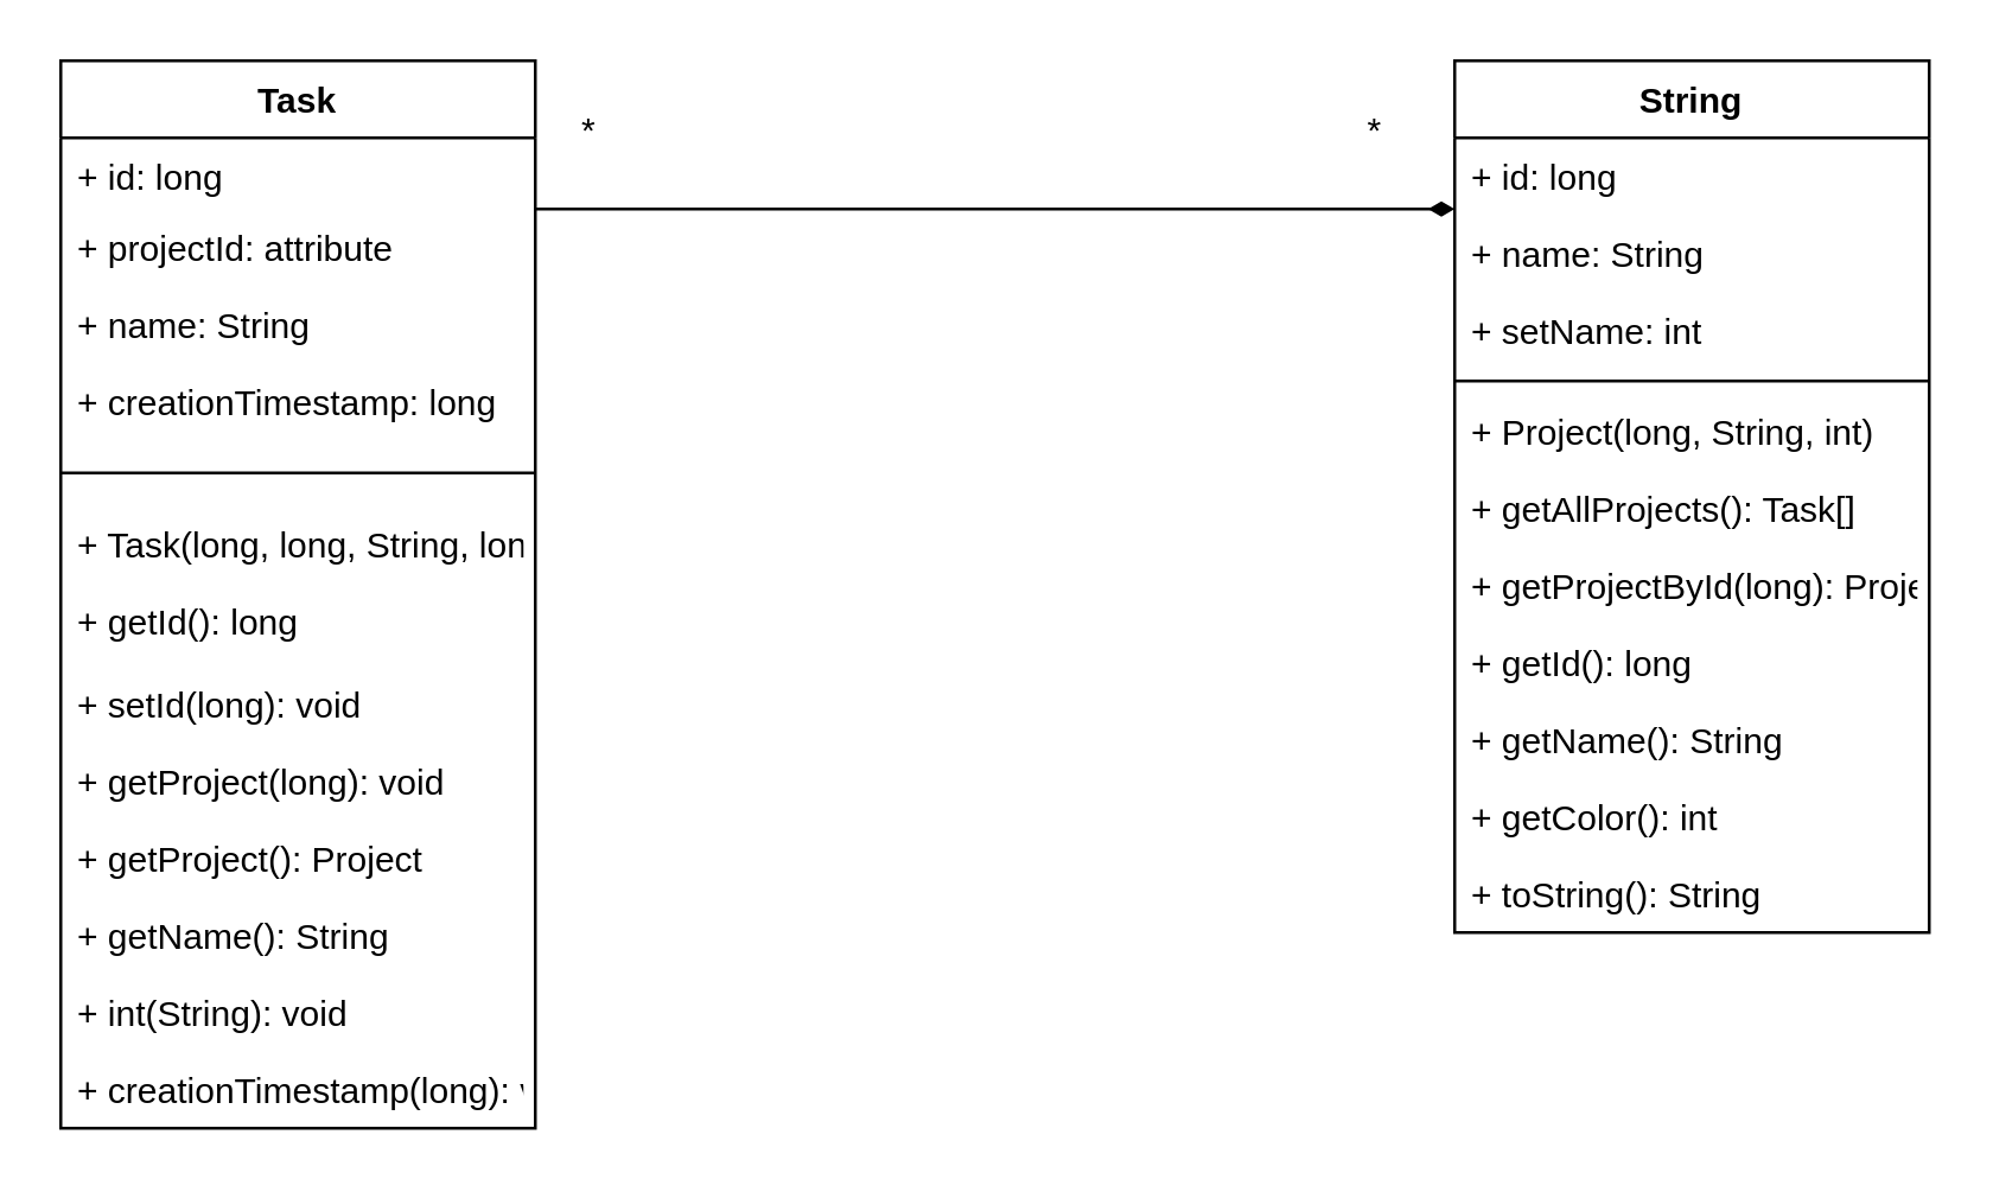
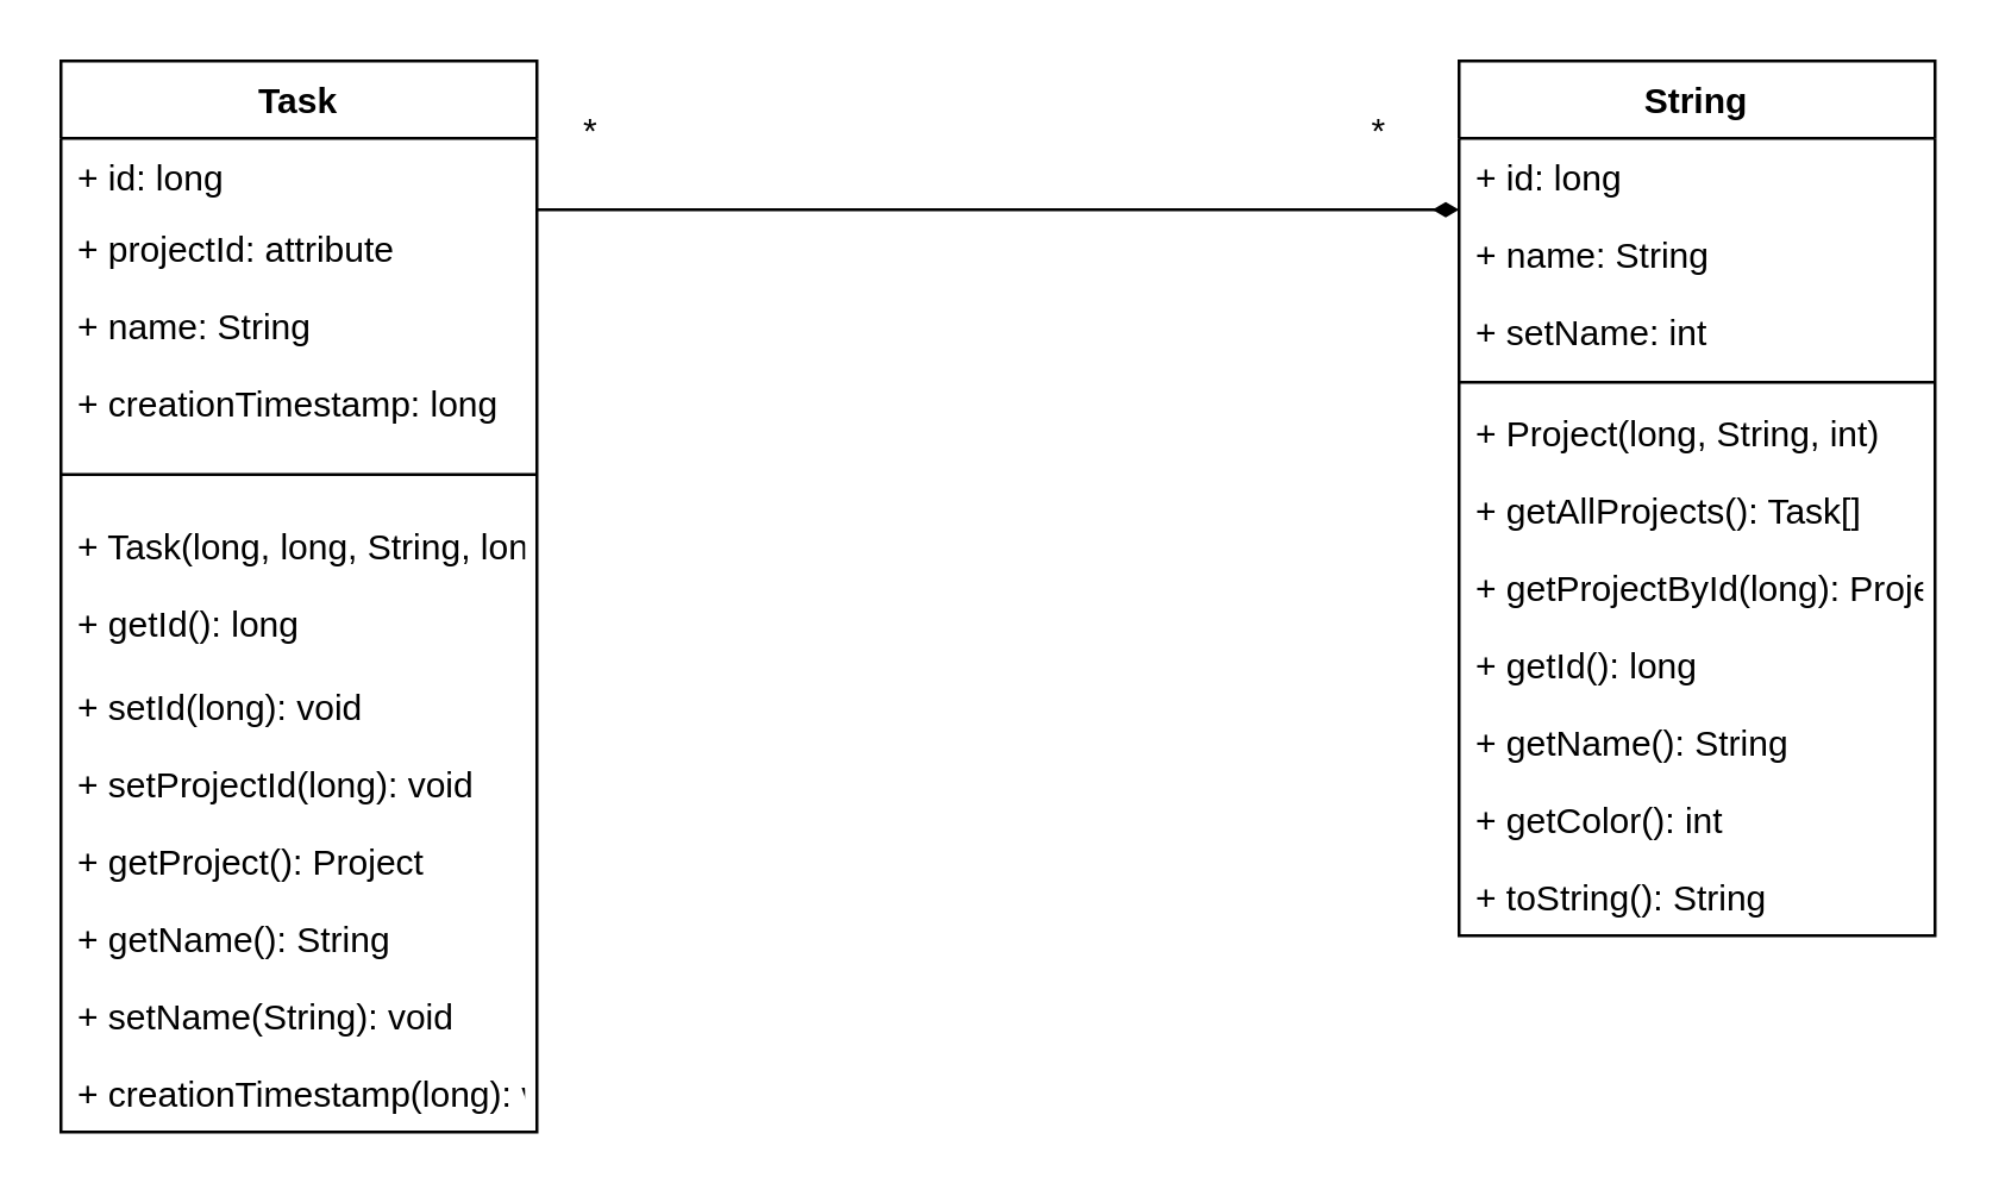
- <mxCell id="11" value="+ getProject(long): void" style="text;strokeColor=none;fillColor=none;align=left;verticalAlign=top;spacingLeft=4;spacingRight=4;overflow=hidden;rotatable=0;points=[[0,0.5],[1,0.5]];portConstraint=eastwest;strokeWidth=1;" vertex="1" parent="2"><mxGeometry y="230" width="160" height="26" as="geometry" /></mxCell>
+ <mxCell id="11" value="+ setProjectId(long): void" style="text;strokeColor=none;fillColor=none;align=left;verticalAlign=top;spacingLeft=4;spacingRight=4;overflow=hidden;rotatable=0;points=[[0,0.5],[1,0.5]];portConstraint=eastwest;strokeWidth=1;" vertex="1" parent="2"><mxGeometry y="230" width="160" height="26" as="geometry" /></mxCell>
- <mxCell id="14" value="+ int(String): void" style="text;strokeColor=none;fillColor=none;align=left;verticalAlign=top;spacingLeft=4;spacingRight=4;overflow=hidden;rotatable=0;points=[[0,0.5],[1,0.5]];portConstraint=eastwest;strokeWidth=1;" vertex="1" parent="2"><mxGeometry y="308" width="160" height="26" as="geometry" /></mxCell>
+ <mxCell id="14" value="+ setName(String): void" style="text;strokeColor=none;fillColor=none;align=left;verticalAlign=top;spacingLeft=4;spacingRight=4;overflow=hidden;rotatable=0;points=[[0,0.5],[1,0.5]];portConstraint=eastwest;strokeWidth=1;" vertex="1" parent="2"><mxGeometry y="308" width="160" height="26" as="geometry" /></mxCell>
